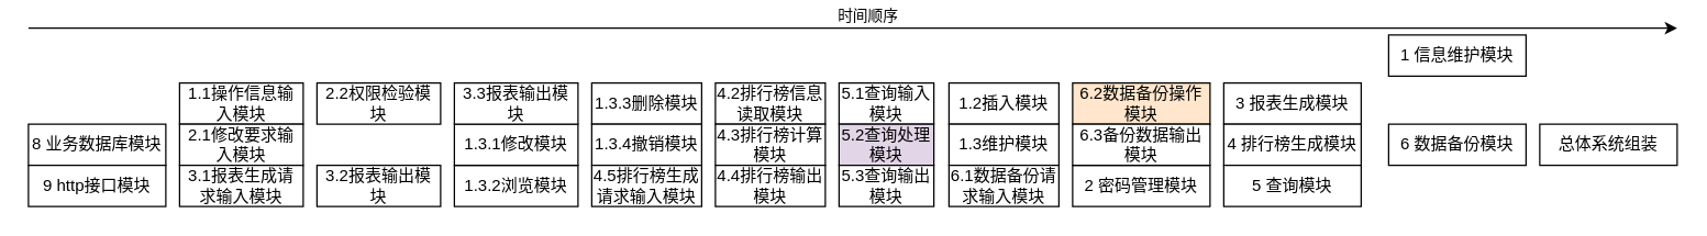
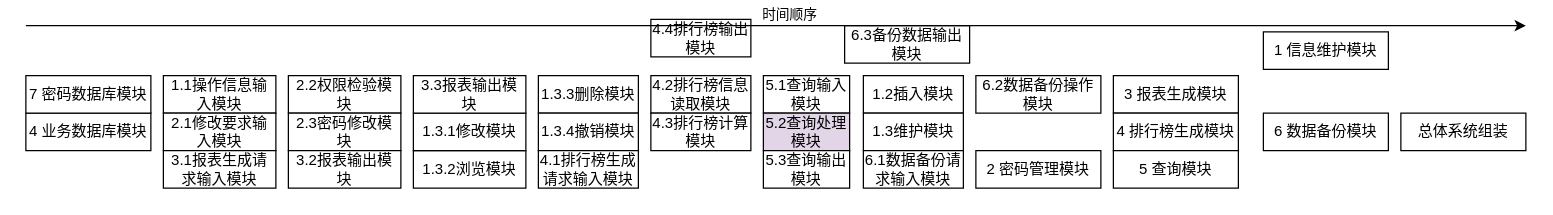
+ <mxCell id="19" value="7 密码数据库模块" style="rounded=0;whiteSpace=wrap;html=1;" vertex="1" parent="1"><mxGeometry x="20" y="60" width="100" height="30" as="geometry" /></mxCell>
- <mxCell id="32" value="6.2数据备份操作模块" style="rounded=0;whiteSpace=wrap;html=1;fillColor=#ffe6cc;" vertex="1" parent="1"><mxGeometry x="780" y="60" width="100" height="30" as="geometry" /></mxCell>
+ <mxCell id="32" value="6.2数据备份操作模块" style="rounded=0;whiteSpace=wrap;html=1;" vertex="1" parent="1"><mxGeometry x="780" y="60" width="100" height="30" as="geometry" /></mxCell>
- <mxCell id="15" value="8 业务数据库模块" style="rounded=0;whiteSpace=wrap;html=1;" vertex="1" parent="1"><mxGeometry x="20" y="90" width="100" height="30" as="geometry" /></mxCell>
+ <mxCell id="15" value="4 业务数据库模块" style="rounded=0;whiteSpace=wrap;html=1;" vertex="1" parent="1"><mxGeometry x="20" y="90" width="100" height="30" as="geometry" /></mxCell>
+ <mxCell id="18" value="2.3密码修改模块" style="rounded=0;whiteSpace=wrap;html=1;" vertex="1" parent="1"><mxGeometry x="230" y="90" width="90" height="30" as="geometry" /></mxCell>
- <mxCell id="33" value="6.3备份数据输出模块" style="rounded=0;whiteSpace=wrap;html=1;" vertex="1" parent="1"><mxGeometry x="780" y="90" width="100" height="30" as="geometry" /></mxCell>
+ <mxCell id="33" value="6.3备份数据输出模块" style="rounded=0;whiteSpace=wrap;html=1;" vertex="1" parent="1"><mxGeometry x="675" y="20" width="100" height="30" as="geometry" /></mxCell>
- <mxCell id="27" value="9 http接口模块" style="rounded=0;whiteSpace=wrap;html=1;" vertex="1" parent="1"><mxGeometry x="20" y="120" width="100" height="30" as="geometry" /></mxCell>
- <mxCell id="23" value="4.5排行榜生成请求输入模块" style="rounded=0;whiteSpace=wrap;html=1;" vertex="1" parent="1"><mxGeometry x="430" y="120" width="80" height="30" as="geometry" /></mxCell>
+ <mxCell id="23" value="4.1排行榜生成请求输入模块" style="rounded=0;whiteSpace=wrap;html=1;" vertex="1" parent="1"><mxGeometry x="430" y="120" width="80" height="30" as="geometry" /></mxCell>
- <mxCell id="26" value="4.4排行榜输出模块" style="rounded=0;whiteSpace=wrap;html=1;" vertex="1" parent="1"><mxGeometry x="520" y="120" width="80" height="30" as="geometry" /></mxCell>
+ <mxCell id="26" value="4.4排行榜输出模块" style="rounded=0;whiteSpace=wrap;html=1;" vertex="1" parent="1"><mxGeometry x="520" y="15" width="80" height="30" as="geometry" /></mxCell>
